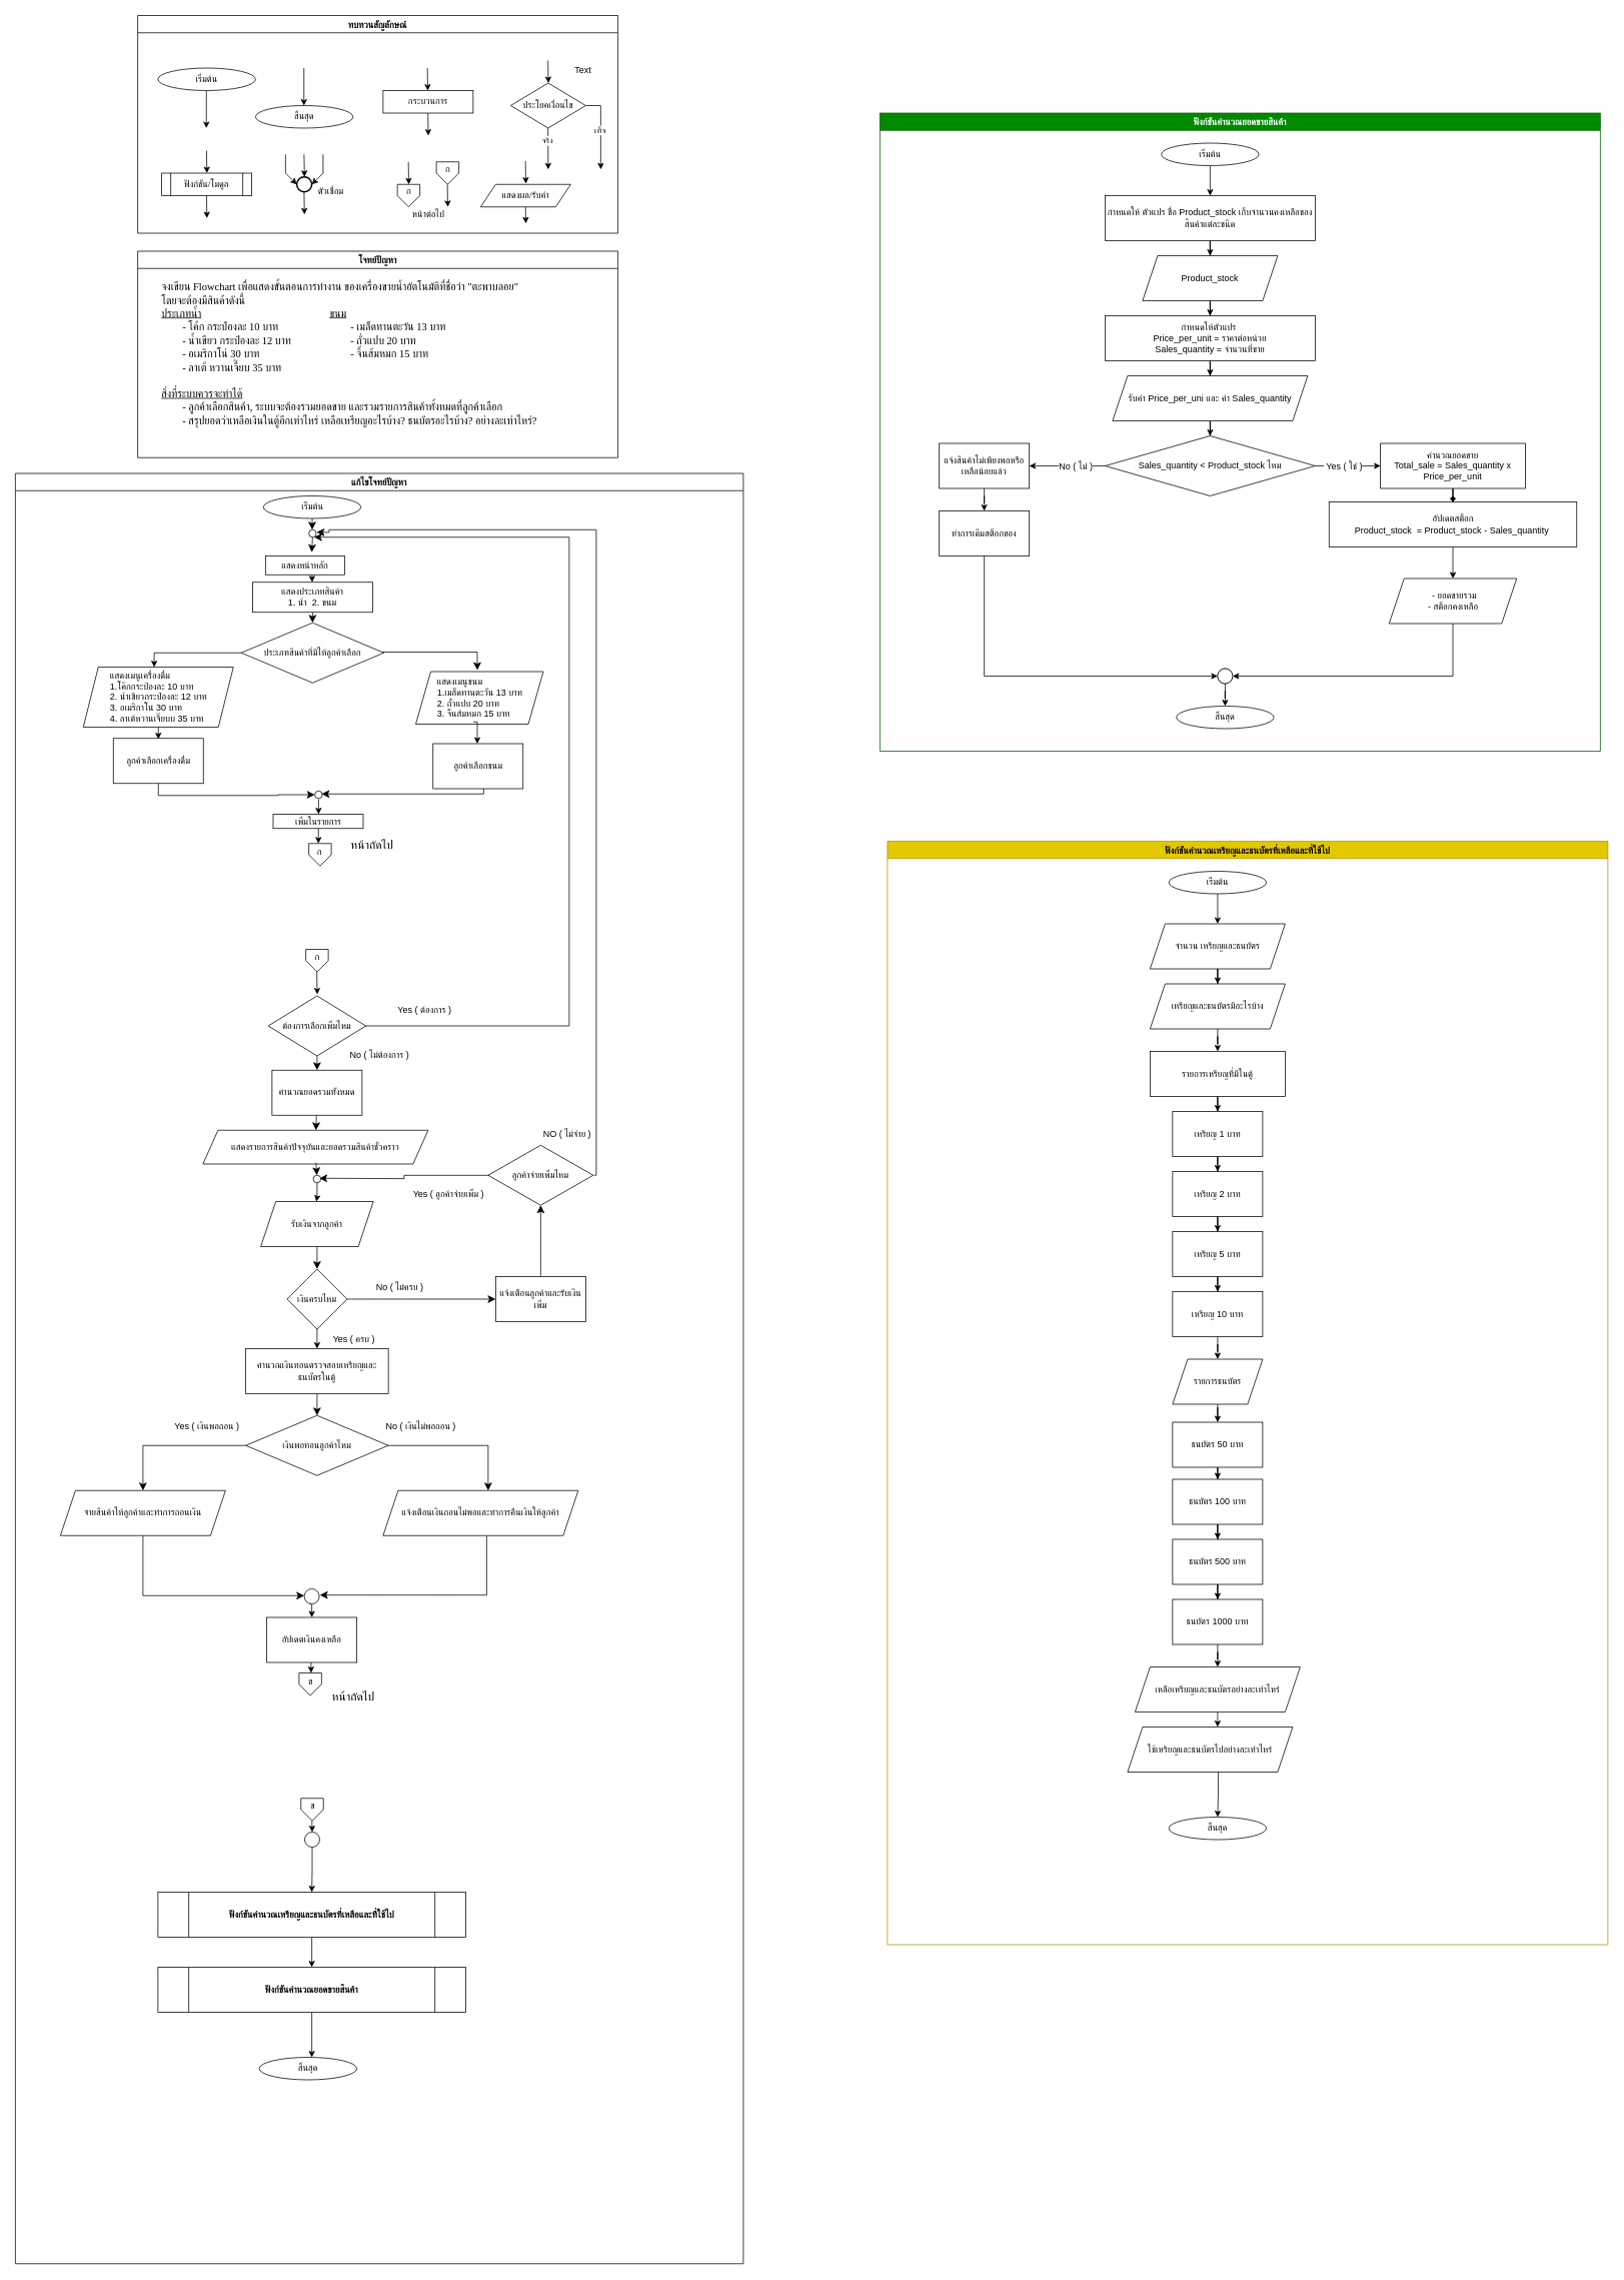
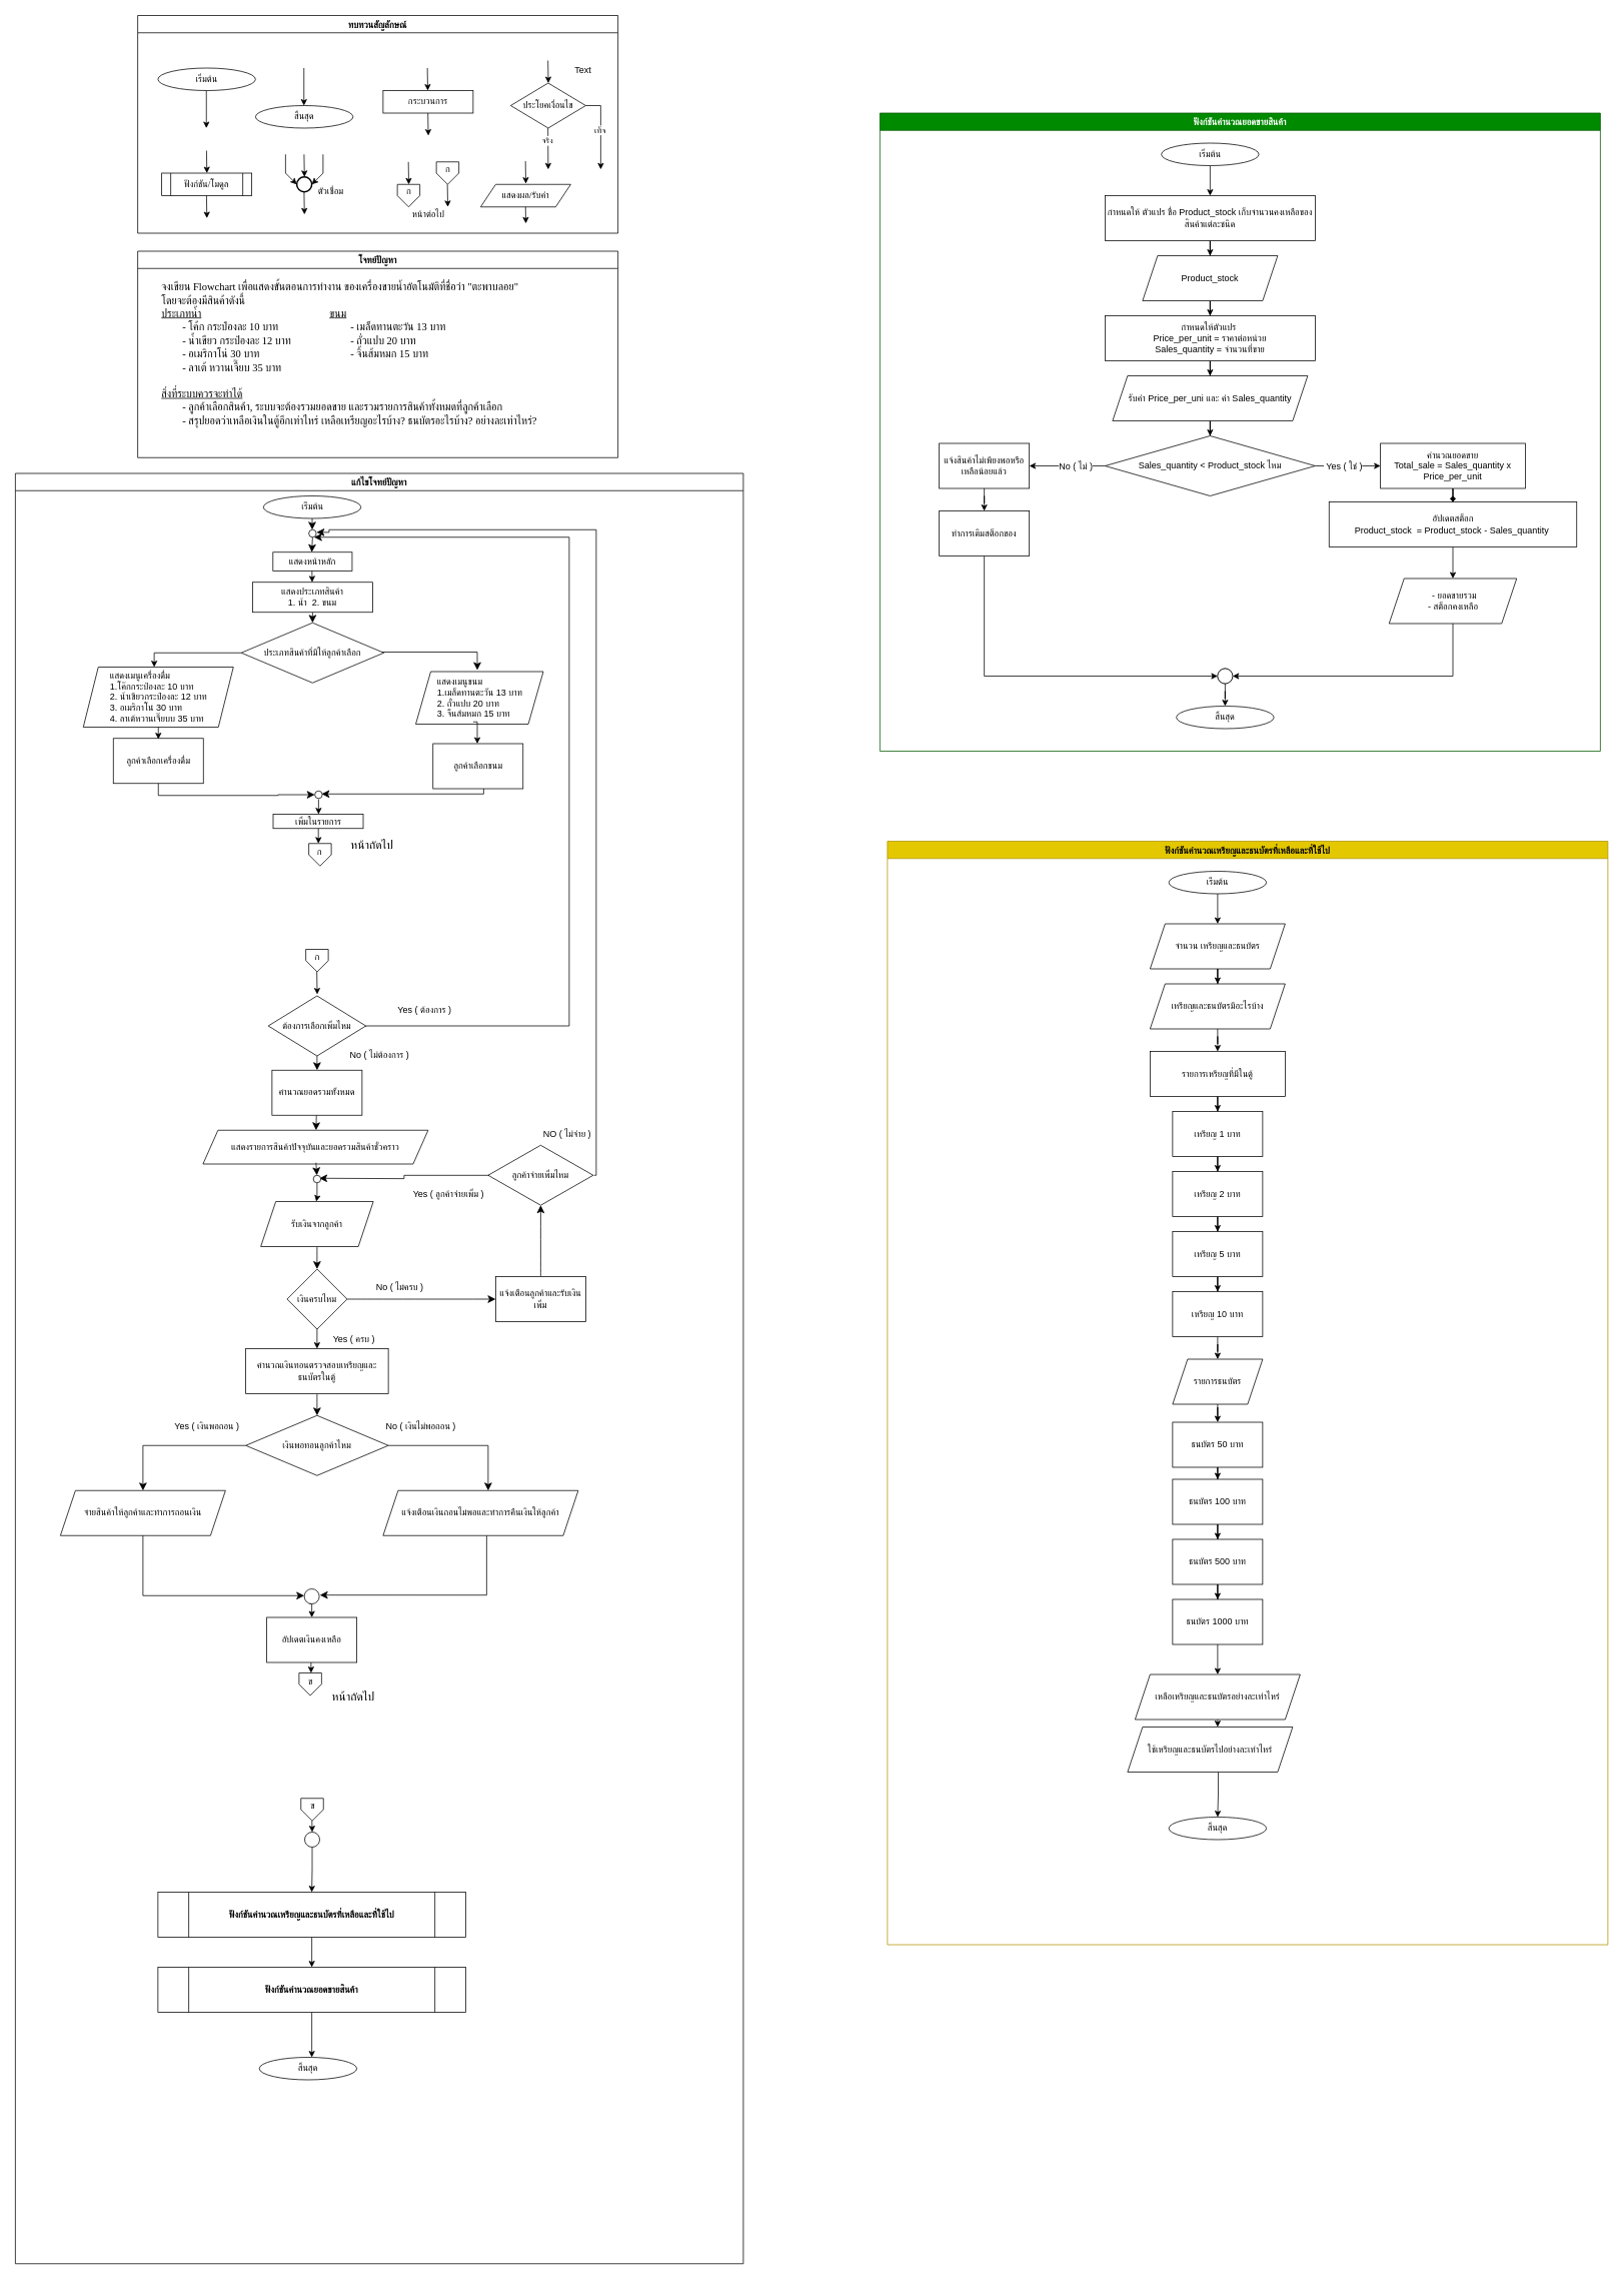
- <mxCell id="105" value="&lt;div&gt;แสดงหน้าหลัก&lt;/div&gt;" style="whiteSpace=wrap;html=1;" vertex="1" parent="37"><mxGeometry x="333.25" y="110" width="105.5" height="25" as="geometry" /></mxCell>
+ <mxCell id="105" value="&lt;div&gt;แสดงหน้าหลัก&lt;/div&gt;" style="whiteSpace=wrap;html=1;" vertex="1" parent="37"><mxGeometry x="343.25" y="105" width="105.5" height="25" as="geometry" /></mxCell>
- <mxCell id="182" value="เหลือเหรียญและธนบัตรอย่างละเท่าไหร่" style="shape=parallelogram;perimeter=parallelogramPerimeter;whiteSpace=wrap;html=1;fixedSize=1;" vertex="1" parent="151"><mxGeometry x="330" y="1100" width="220" height="60" as="geometry" /></mxCell>
+ <mxCell id="182" value="เหลือเหรียญและธนบัตรอย่างละเท่าไหร่" style="shape=parallelogram;perimeter=parallelogramPerimeter;whiteSpace=wrap;html=1;fixedSize=1;" vertex="1" parent="151"><mxGeometry x="330" y="1110" width="220" height="60" as="geometry" /></mxCell>
